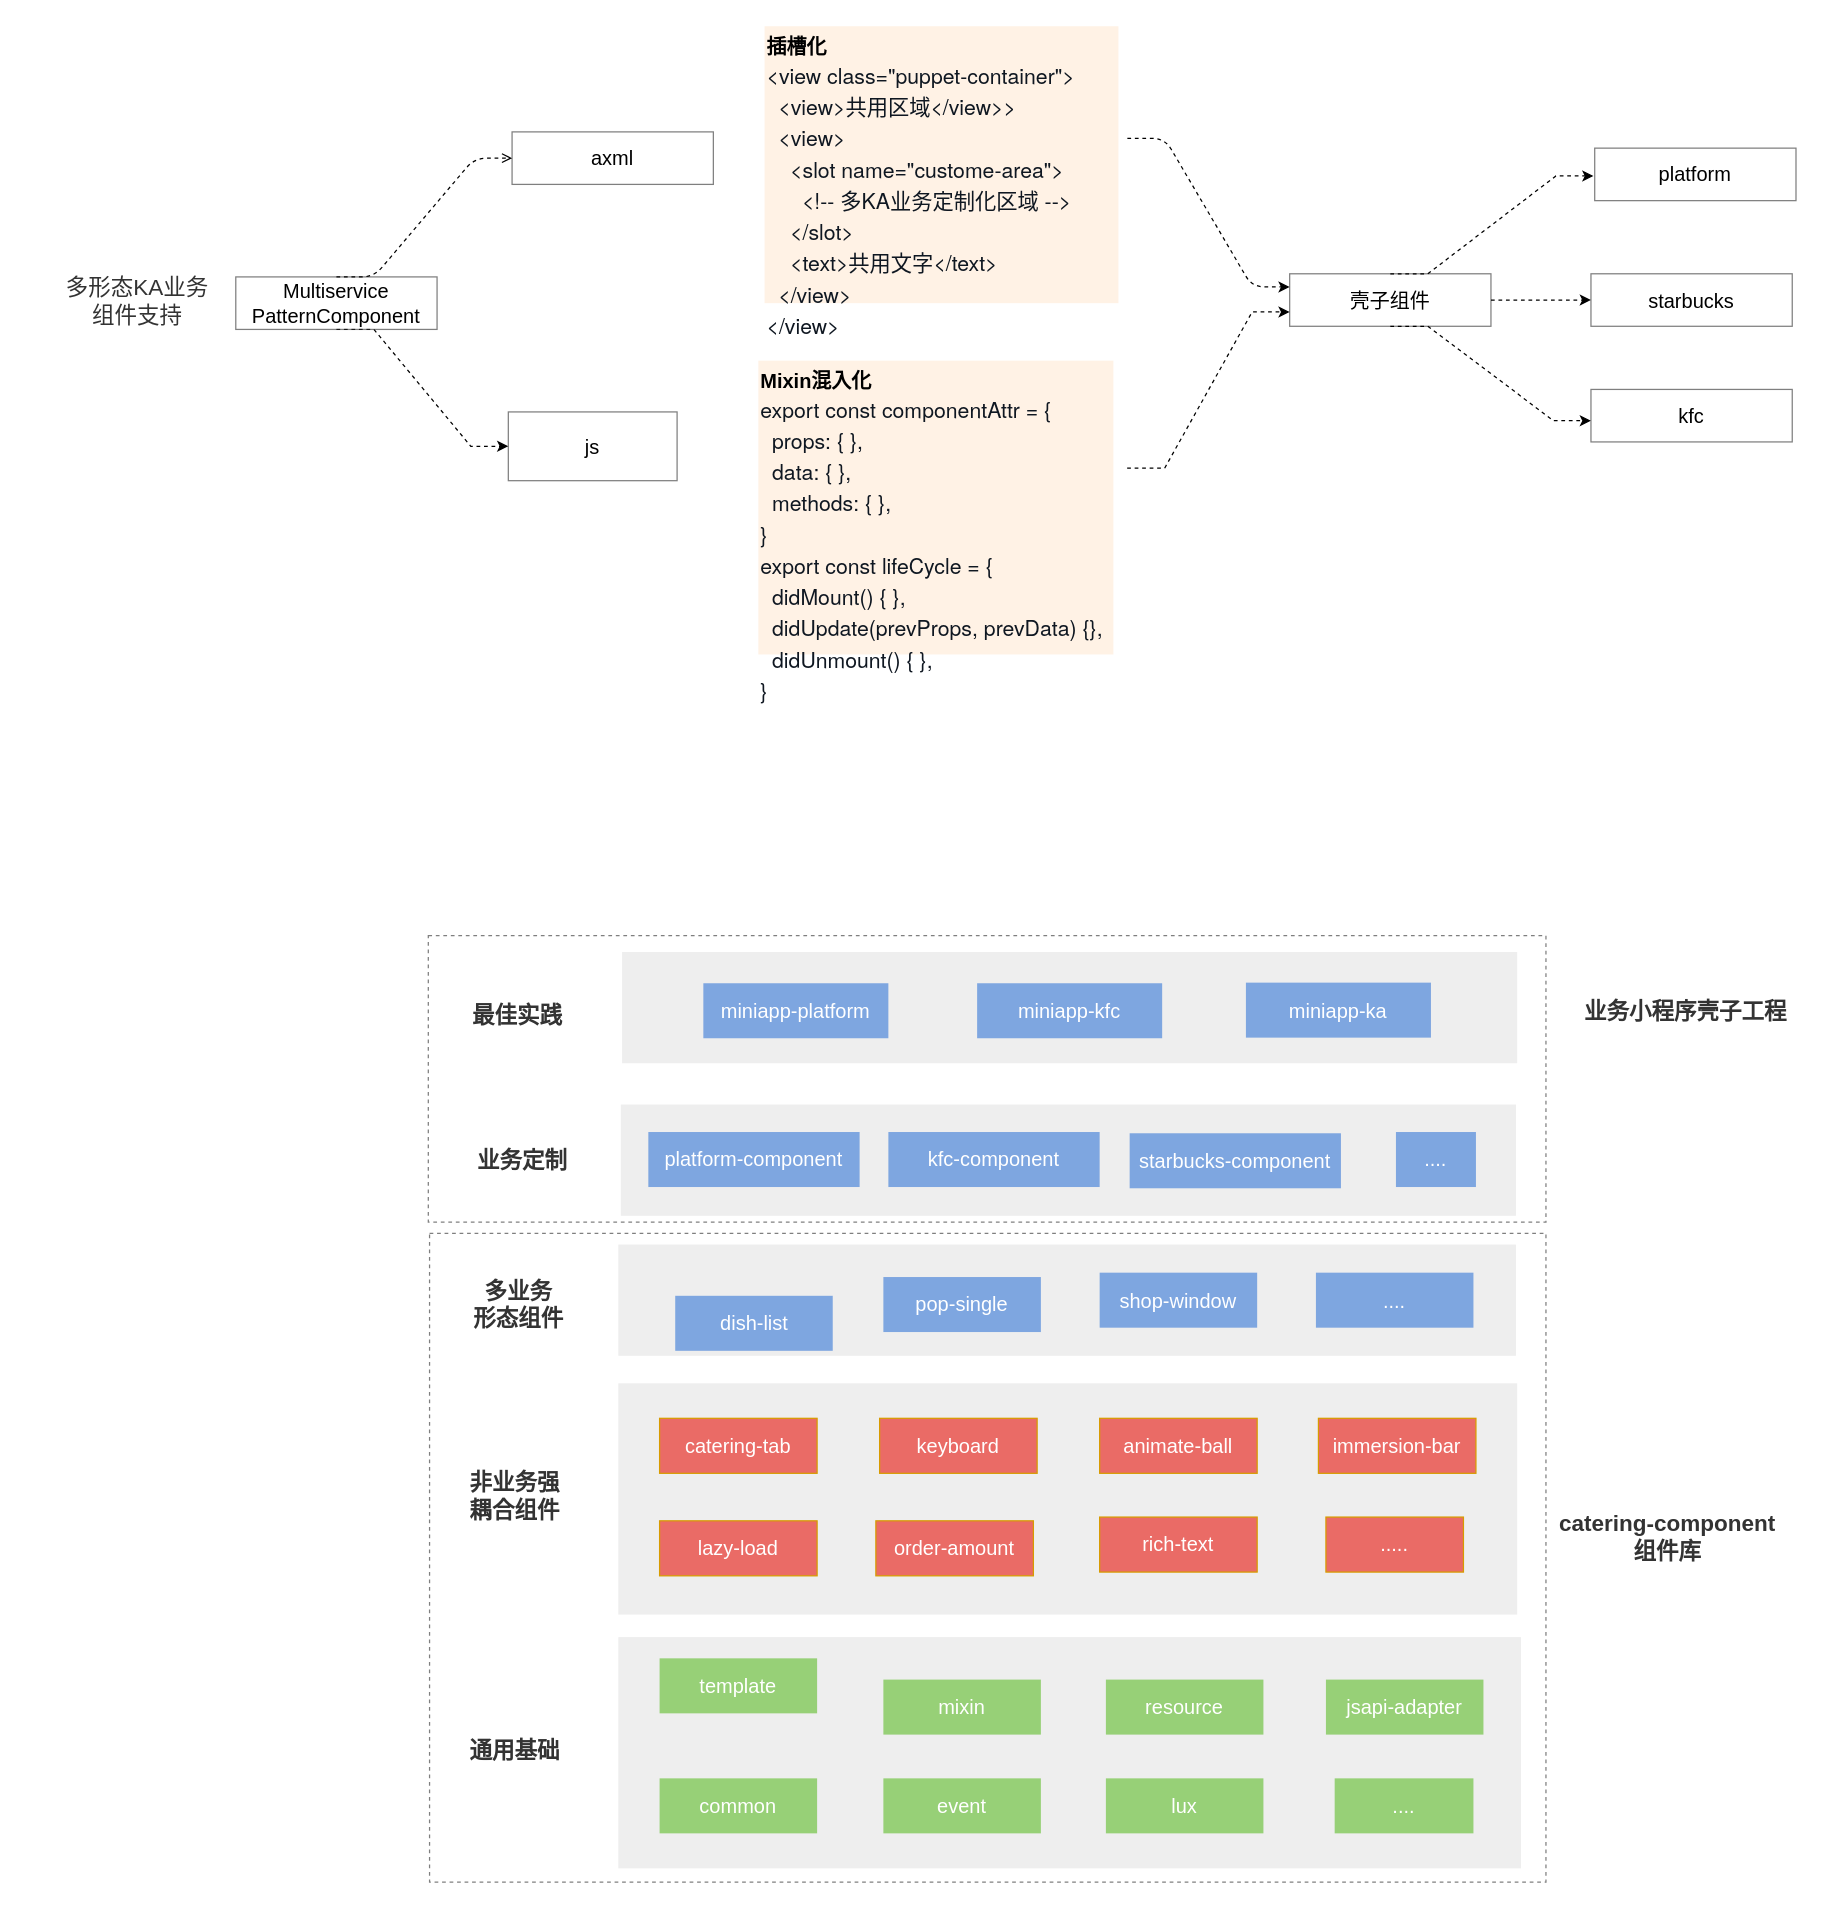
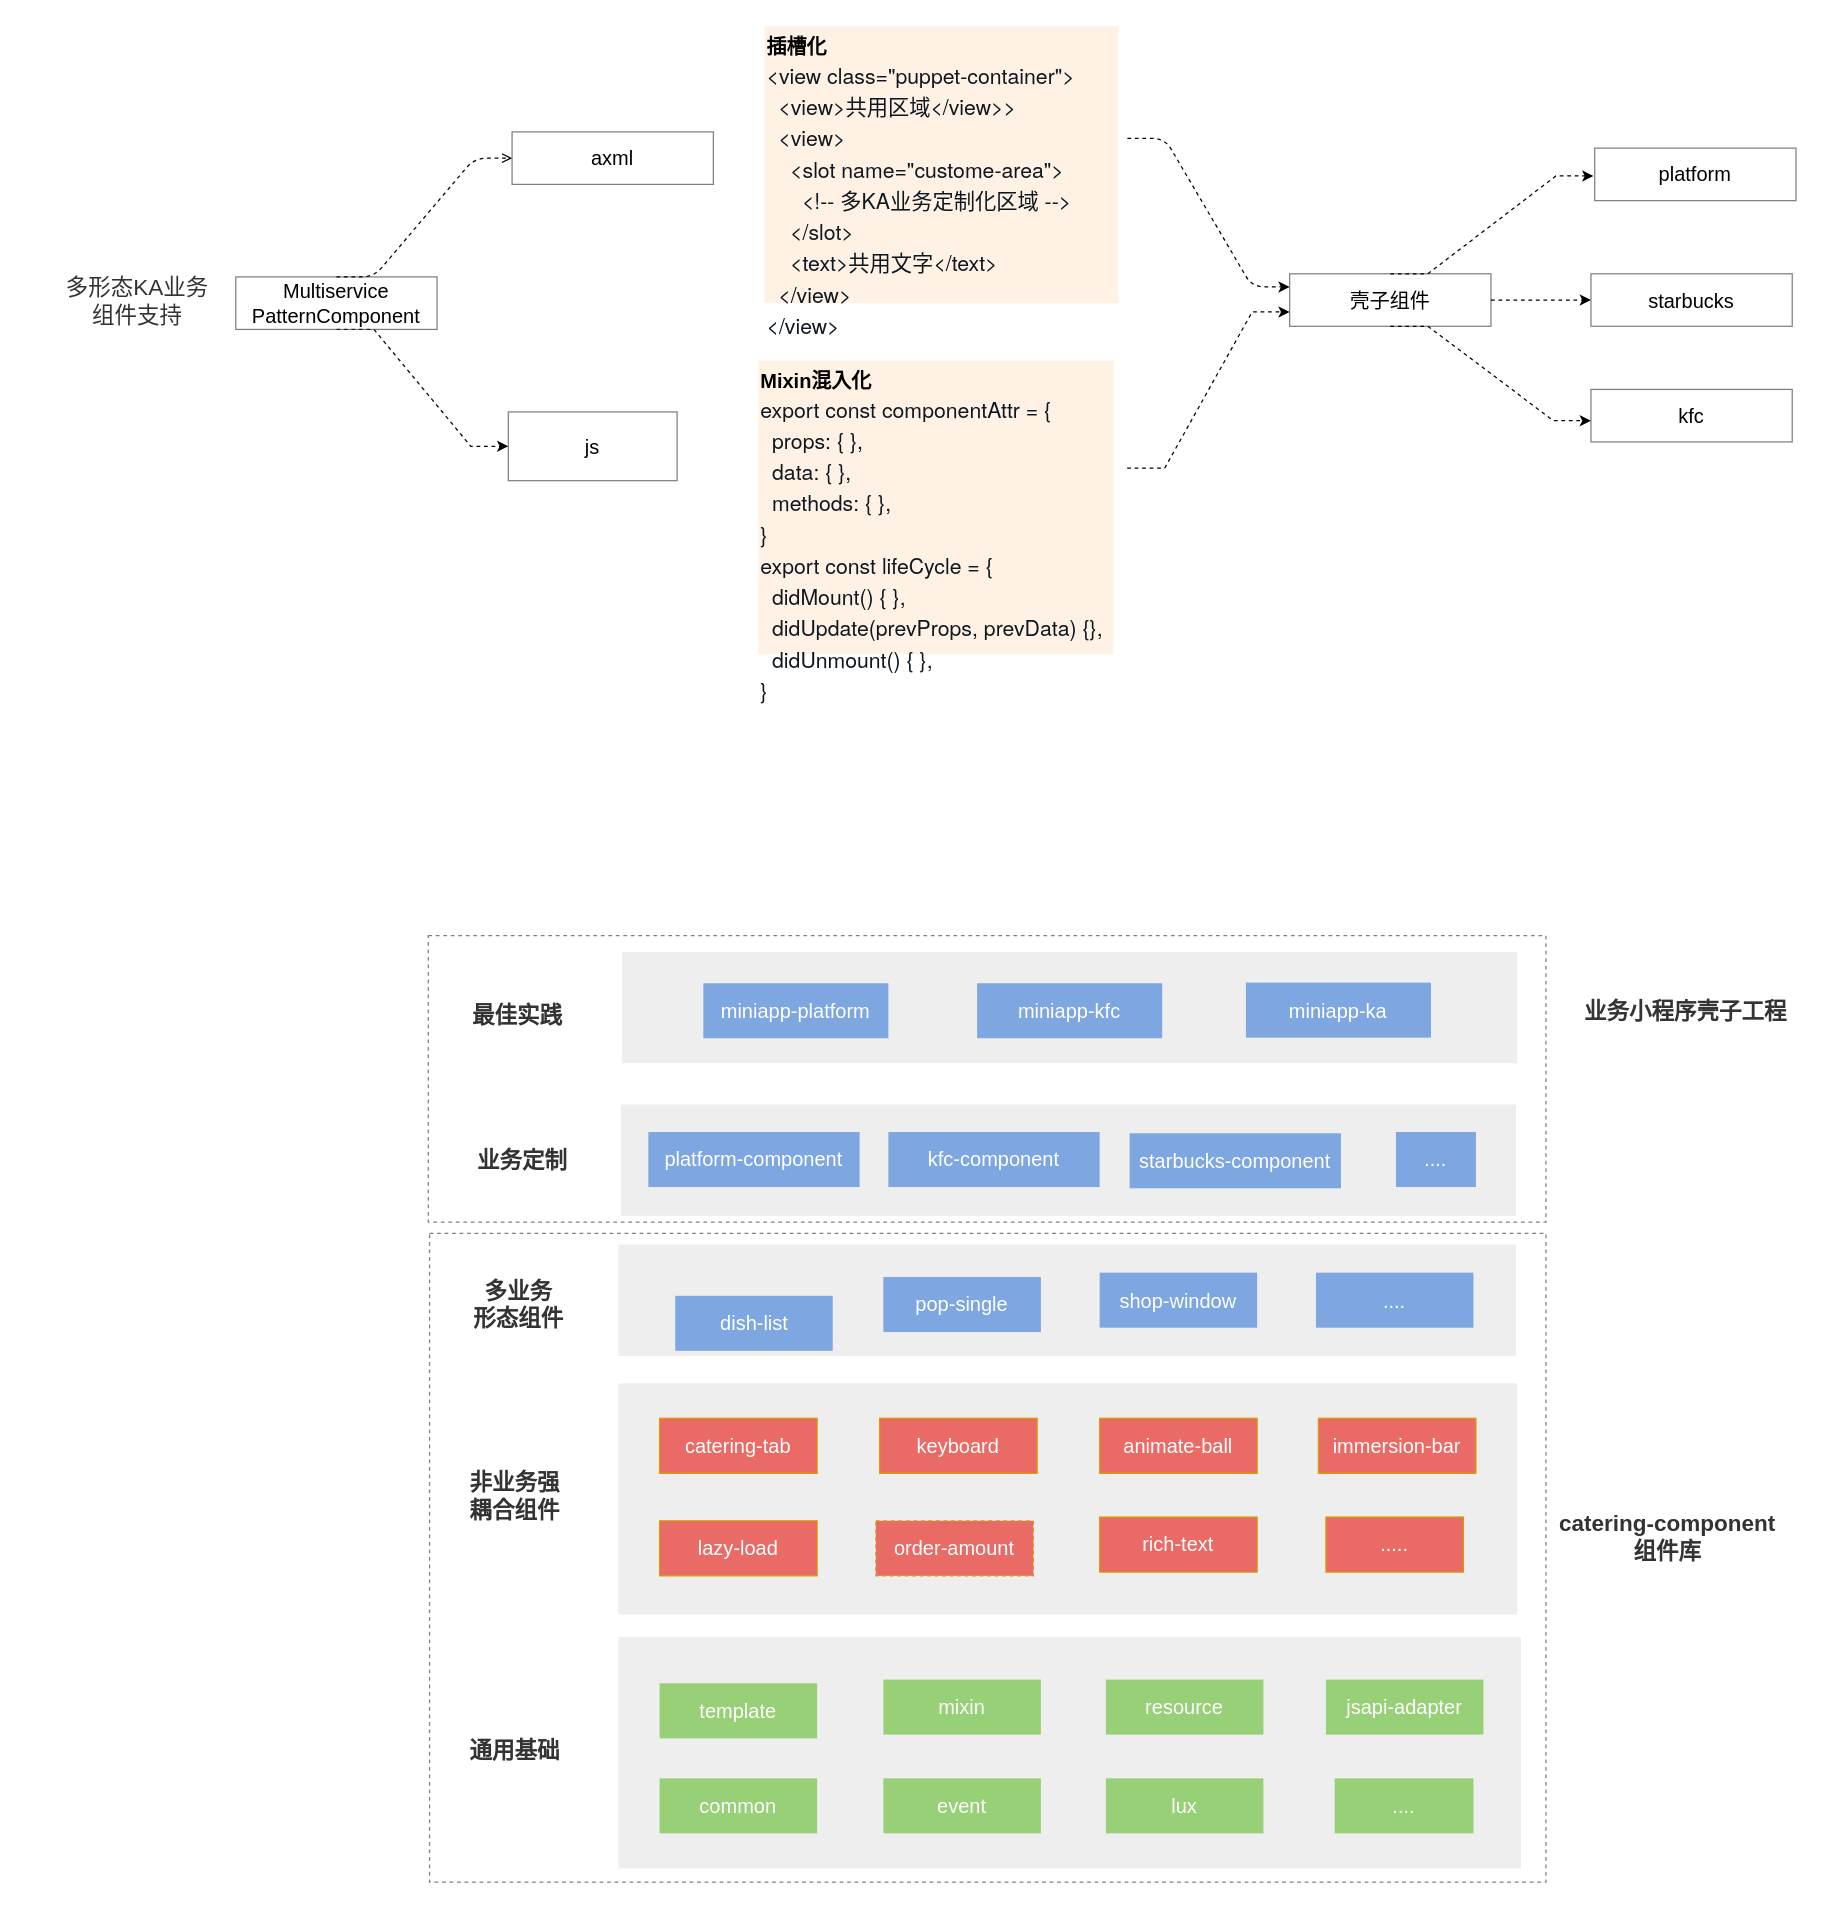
- <mxCell id="21" value="&lt;font color=&quot;#ffffff&quot;&gt;order-amount&lt;/font&gt;" style="rounded=0;whiteSpace=wrap;html=1;fontSize=16;strokeColor=#d79b00;fillColor=#EA6B66;" vertex="1" parent="1"><mxGeometry x="700" y="1216" width="126" height="44" as="geometry" /></mxCell>
+ <mxCell id="21" value="&lt;font color=&quot;#ffffff&quot;&gt;order-amount&lt;/font&gt;" style="rounded=0;whiteSpace=wrap;html=1;fontSize=16;strokeColor=#d79b00;fillColor=#EA6B66;dashed=1;" vertex="1" parent="1"><mxGeometry x="700" y="1216" width="126" height="44" as="geometry" /></mxCell>
- <mxCell id="6" value="&lt;font color=&quot;#ffffff&quot;&gt;template&lt;/font&gt;" style="rounded=0;whiteSpace=wrap;html=1;fontSize=16;strokeColor=none;fillColor=#97D077;gradientColor=none;" vertex="1" parent="1"><mxGeometry x="527" y="1326" width="126" height="44" as="geometry" /></mxCell>
+ <mxCell id="6" value="&lt;font color=&quot;#ffffff&quot;&gt;template&lt;/font&gt;" style="rounded=0;whiteSpace=wrap;html=1;fontSize=16;strokeColor=none;fillColor=#97D077;gradientColor=none;" vertex="1" parent="1"><mxGeometry x="527" y="1346" width="126" height="44" as="geometry" /></mxCell>
